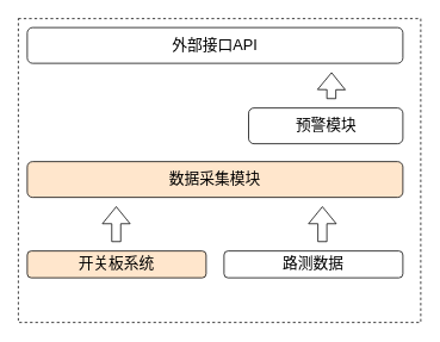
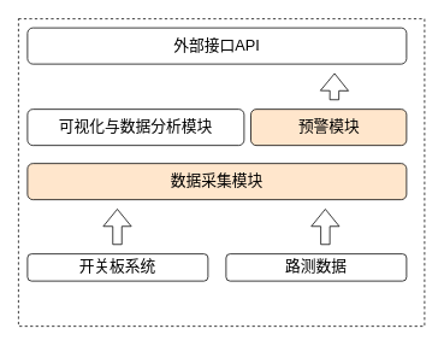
+ <mxCell id="8" value="可视化与数据分析模块" style="rounded=1;whiteSpace=wrap;html=1;fontSize=17;" vertex="1" parent="1"><mxGeometry x="30" y="120" width="240" height="40" as="geometry" /></mxCell>
- <mxCell id="9" value="预警模块" style="rounded=1;whiteSpace=wrap;html=1;fontSize=17;" vertex="1" parent="1"><mxGeometry x="277.5" y="120" width="172.5" height="40" as="geometry" /></mxCell>
+ <mxCell id="9" value="预警模块" style="rounded=1;whiteSpace=wrap;html=1;fontSize=17;fillColor=#ffe6cc;" vertex="1" parent="1"><mxGeometry x="277.5" y="120" width="172.5" height="40" as="geometry" /></mxCell>
- <mxCell id="4" value="&lt;span&gt;开关板系统&lt;/span&gt;" style="rounded=1;whiteSpace=wrap;html=1;fontSize=17;fillColor=#ffe6cc;" vertex="1" parent="1"><mxGeometry x="30" y="280" width="200" height="30" as="geometry" /></mxCell>
+ <mxCell id="4" value="&lt;span&gt;开关板系统&lt;/span&gt;" style="rounded=1;whiteSpace=wrap;html=1;fontSize=17;" vertex="1" parent="1"><mxGeometry x="30" y="280" width="200" height="30" as="geometry" /></mxCell>
